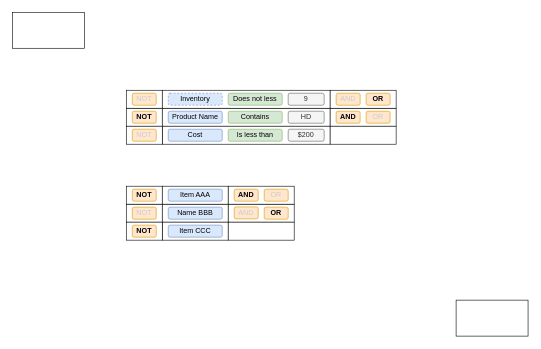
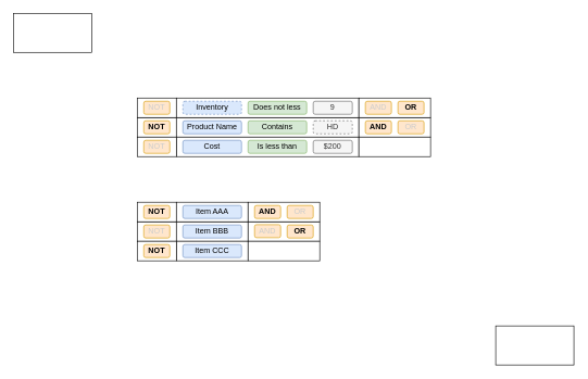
- <mxCell id="14" value="HD" style="rounded=1;whiteSpace=wrap;html=1;fillColor=#f5f5f5;fontColor=#333333;strokeColor=#666666;" parent="1" vertex="1"><mxGeometry x="480" y="185" width="60" height="20" as="geometry" /></mxCell>
+ <mxCell id="14" value="HD" style="rounded=1;whiteSpace=wrap;html=1;fillColor=#f5f5f5;fontColor=#333333;strokeColor=#666666;dashed=1;" parent="1" vertex="1"><mxGeometry x="480" y="185" width="60" height="20" as="geometry" /></mxCell>
- <mxCell id="33" value="Name BBB" style="rounded=1;whiteSpace=wrap;html=1;fillColor=#dae8fc;strokeColor=#6c8ebf;" parent="1" vertex="1"><mxGeometry x="280" y="345" width="90" height="20" as="geometry" /></mxCell>
+ <mxCell id="33" value="Item BBB" style="rounded=1;whiteSpace=wrap;html=1;fillColor=#dae8fc;strokeColor=#6c8ebf;" parent="1" vertex="1"><mxGeometry x="280" y="345" width="90" height="20" as="geometry" /></mxCell>
